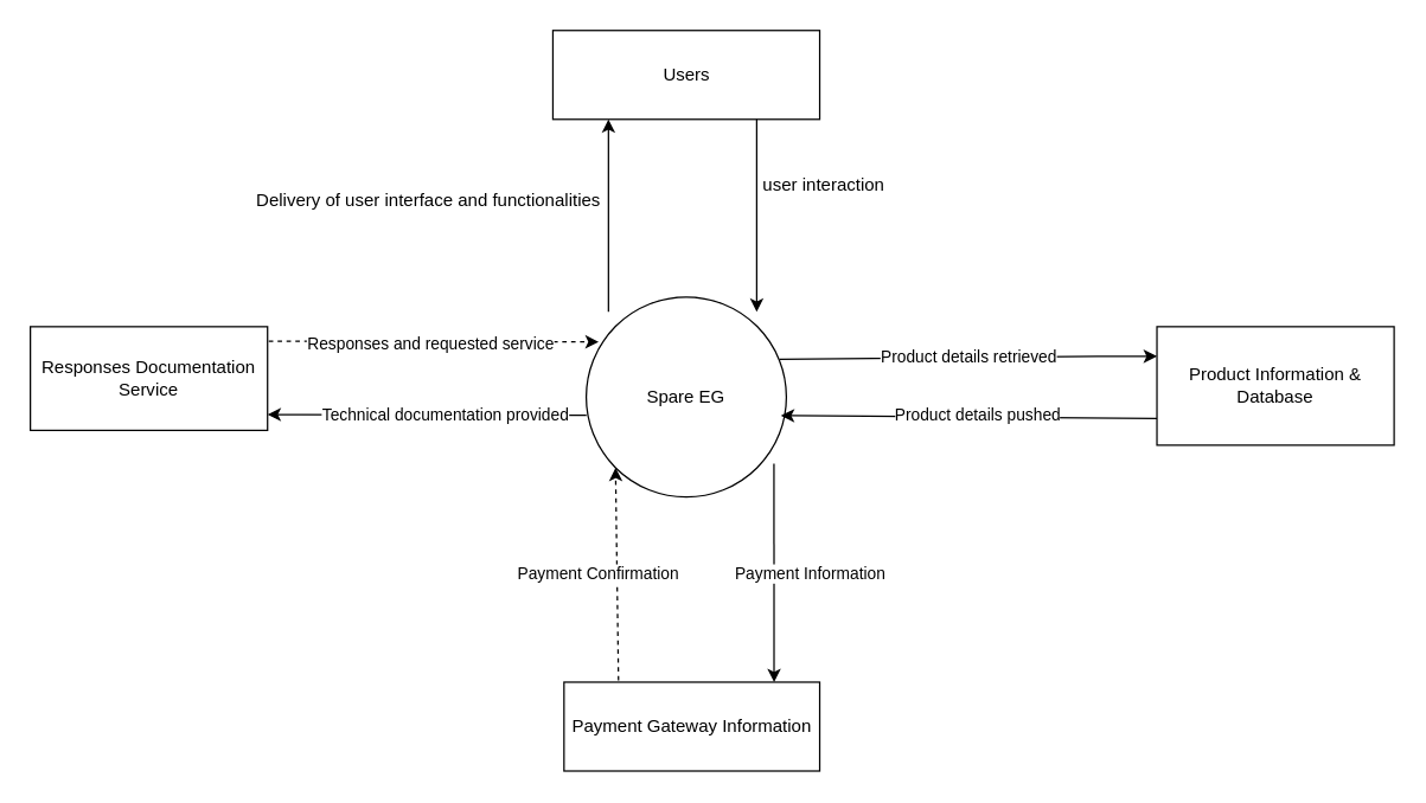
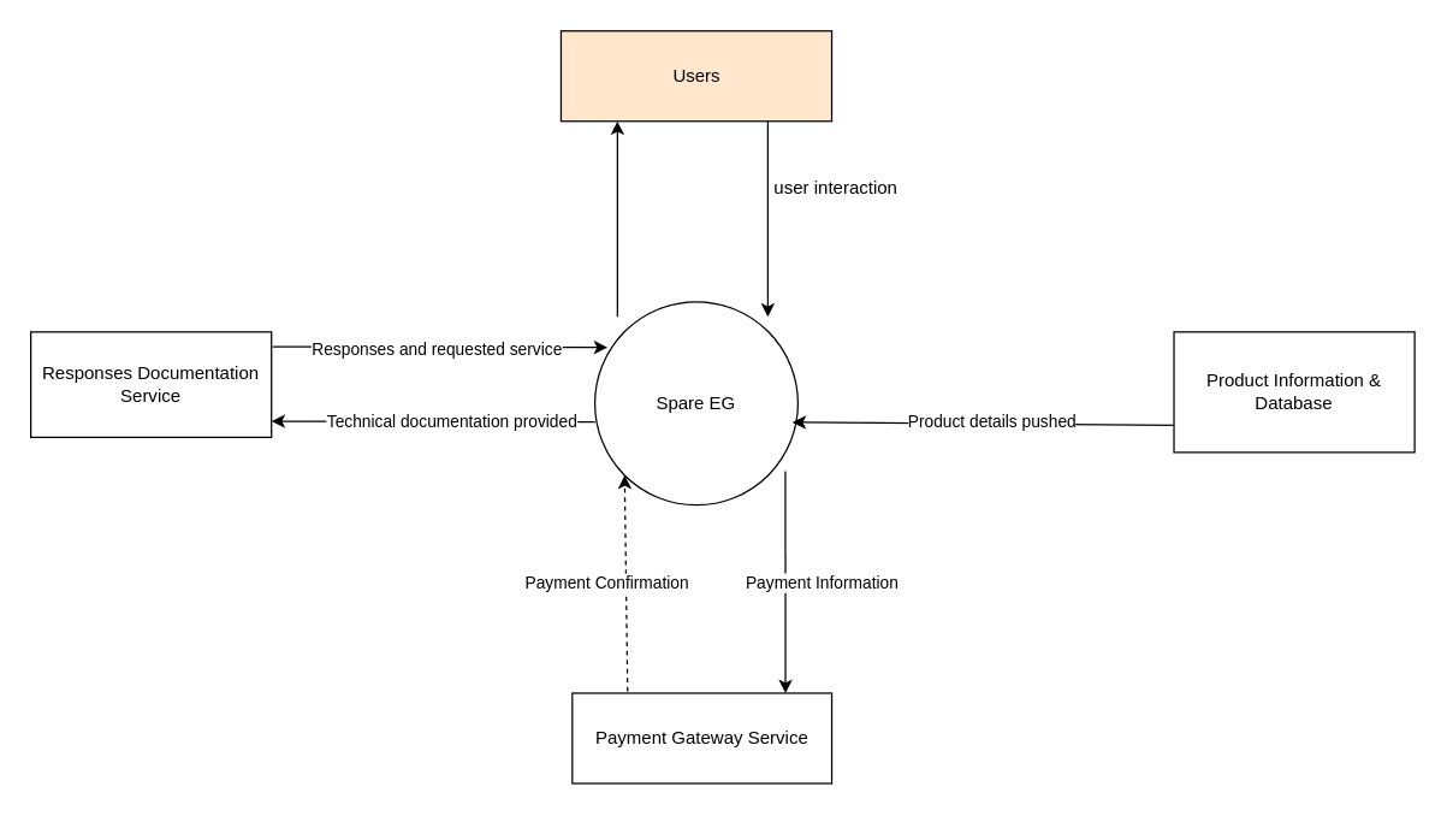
- <mxCell id="4" value="Users" style="rounded=0;whiteSpace=wrap;html=1;" parent="1" vertex="1"><mxGeometry x="372.5" y="20" width="180" height="60" as="geometry" /></mxCell>
+ <mxCell id="4" value="Users" style="rounded=0;whiteSpace=wrap;html=1;fillColor=#ffe6cc;" parent="1" vertex="1"><mxGeometry x="372.5" y="20" width="180" height="60" as="geometry" /></mxCell>
- <mxCell id="20" value="Delivery of user interface and functionalities&amp;nbsp;" style="text;html=1;align=center;verticalAlign=middle;resizable=0;points=[];autosize=1;strokeColor=none;fillColor=none;" vertex="1" parent="1"><mxGeometry x="160" y="120" width="260" height="30" as="geometry" /></mxCell>
- <mxCell id="12" value="" style="endArrow=classic;html=1;rounded=0;entryX=0.062;entryY=0.224;entryDx=0;entryDy=0;entryPerimeter=0;exitX=1.005;exitY=0.14;exitDx=0;exitDy=0;exitPerimeter=0;dashed=1;" parent="1" source="11" target="2" edge="1"><mxGeometry relative="1" as="geometry"><mxPoint x="180" y="230" as="sourcePoint" /><mxPoint x="397.16" y="234.205" as="targetPoint" /></mxGeometry></mxCell>
+ <mxCell id="12" value="" style="endArrow=classic;html=1;rounded=0;entryX=0.062;entryY=0.224;entryDx=0;entryDy=0;entryPerimeter=0;exitX=1.005;exitY=0.14;exitDx=0;exitDy=0;exitPerimeter=0;" parent="1" source="11" target="2" edge="1"><mxGeometry relative="1" as="geometry"><mxPoint x="180" y="230" as="sourcePoint" /><mxPoint x="397.16" y="234.205" as="targetPoint" /></mxGeometry></mxCell>
- <mxCell id="5" value="" style="endArrow=classic;html=1;rounded=0;entryX=0;entryY=0.25;entryDx=0;entryDy=0;exitX=0.967;exitY=0.311;exitDx=0;exitDy=0;exitPerimeter=0;" parent="1" source="2" target="9" edge="1"><mxGeometry relative="1" as="geometry"><mxPoint x="532.835" y="245.89" as="sourcePoint" /><mxPoint x="780" y="230" as="targetPoint" /><Array as="points"><mxPoint x="740" y="240" /></Array></mxGeometry></mxCell>
- <mxCell id="6" value="Product details retrieved" style="edgeLabel;resizable=0;html=1;align=center;verticalAlign=middle;" parent="5" connectable="0" vertex="1"><mxGeometry relative="1" as="geometry" /></mxCell>
- <mxCell id="10" value="Payment Gateway Information" style="rounded=0;whiteSpace=wrap;html=1;" parent="1" vertex="1"><mxGeometry x="380" y="460" width="172.5" height="60" as="geometry" /></mxCell>
+ <mxCell id="10" value="Payment Gateway Service" style="rounded=0;whiteSpace=wrap;html=1;" parent="1" vertex="1"><mxGeometry x="380" y="460" width="172.5" height="60" as="geometry" /></mxCell>
